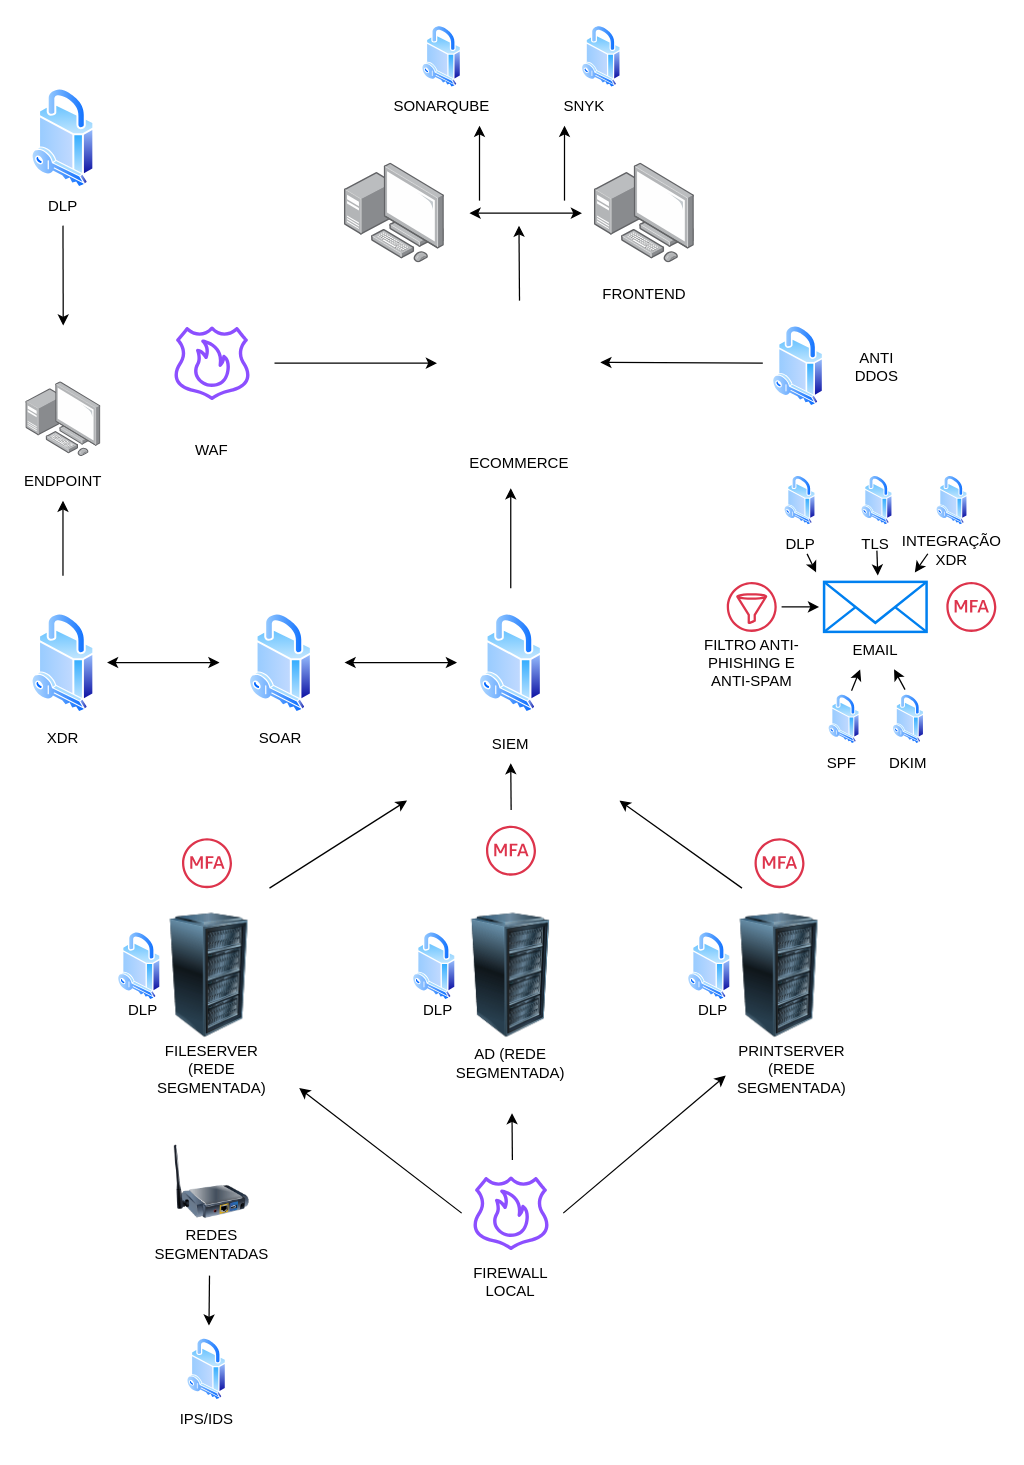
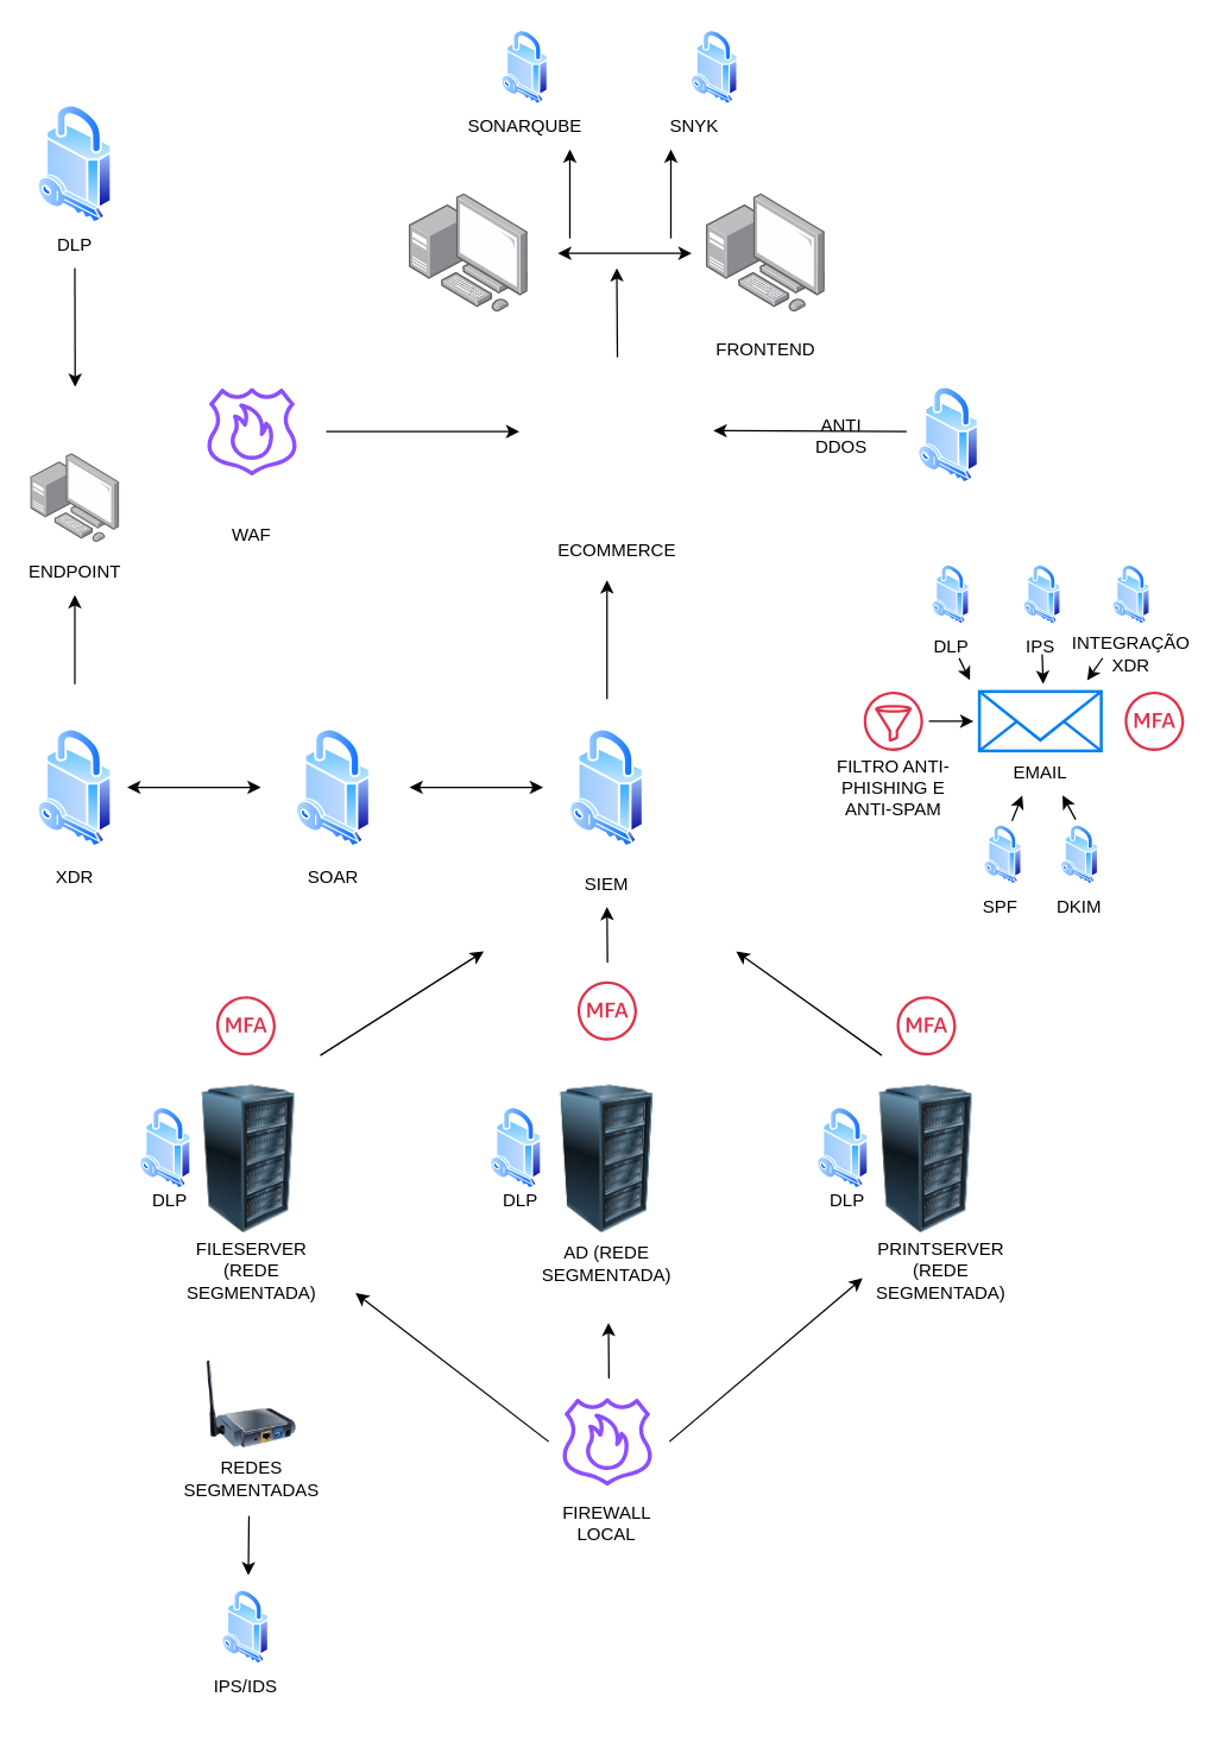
- <mxCell id="84" value="ANTI DDOS" style="text;strokeColor=none;align=center;fillColor=none;html=1;verticalAlign=middle;whiteSpace=wrap;rounded=0;" vertex="1" parent="1"><mxGeometry x="671.27" y="277.5" width="60" height="30" as="geometry" /></mxCell>
+ <mxCell id="84" value="ANTI DDOS" style="text;strokeColor=none;align=center;fillColor=none;html=1;verticalAlign=middle;whiteSpace=wrap;rounded=0;" vertex="1" parent="1"><mxGeometry x="536.27" y="277.5" width="60" height="30" as="geometry" /></mxCell>
- <mxCell id="72" value="TLS" style="text;strokeColor=none;align=center;fillColor=none;html=1;verticalAlign=middle;whiteSpace=wrap;rounded=0;" vertex="1" parent="1"><mxGeometry x="669.67" y="420" width="60" height="30" as="geometry" /></mxCell>
+ <mxCell id="72" value="IPS" style="text;strokeColor=none;align=center;fillColor=none;html=1;verticalAlign=middle;whiteSpace=wrap;rounded=0;" vertex="1" parent="1"><mxGeometry x="669.67" y="420" width="60" height="30" as="geometry" /></mxCell>
